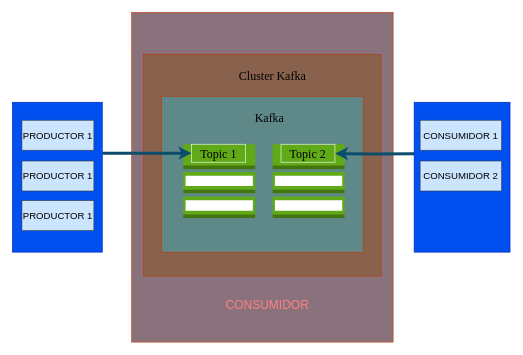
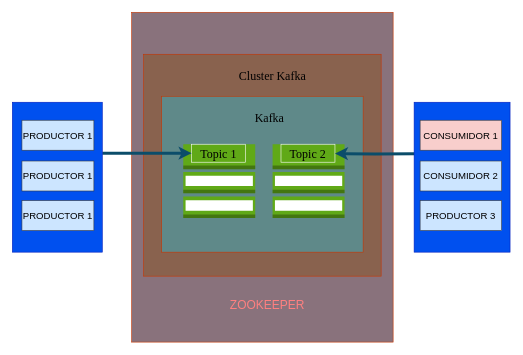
- <mxCell id="19" value="&lt;div&gt;CONSUMIDOR 1&lt;br&gt;&lt;/div&gt;" style="rounded=0;whiteSpace=wrap;html=1;strokeColor=#36393d;fontFamily=Helvetica;fontSize=16;fillColor=#cce5ff;" vertex="1" parent="1"><mxGeometry x="700" y="200" width="136" height="50" as="geometry" /></mxCell>
+ <mxCell id="19" value="&lt;div&gt;CONSUMIDOR 1&lt;br&gt;&lt;/div&gt;" style="rounded=0;whiteSpace=wrap;html=1;strokeColor=#36393d;fontFamily=Helvetica;fontSize=16;fillColor=#f8cecc;" vertex="1" parent="1"><mxGeometry x="700" y="200" width="136" height="50" as="geometry" /></mxCell>
+ <mxCell id="21" value="PRODUCTOR 3" style="rounded=0;whiteSpace=wrap;html=1;strokeColor=#36393d;fontFamily=Helvetica;fontSize=16;fillColor=#cce5ff;" vertex="1" parent="1"><mxGeometry x="700" y="334" width="136" height="50" as="geometry" /></mxCell>
- <mxCell id="11" value="&lt;div&gt;CONSUMIDOR&lt;/div&gt;" style="rounded=0;whiteSpace=wrap;html=1;strokeColor=none;fontFamily=Helvetica;fontSize=20;fontColor=#ff8080;fillColor=none;gradientColor=none;" parent="1" vertex="1"><mxGeometry x="372" y="478" width="147" height="60" as="geometry" /></mxCell>
+ <mxCell id="11" value="&lt;div&gt;ZOOKEEPER&lt;/div&gt;" style="rounded=0;whiteSpace=wrap;html=1;strokeColor=none;fontFamily=Helvetica;fontSize=20;fontColor=#ff8080;fillColor=none;gradientColor=none;" parent="1" vertex="1"><mxGeometry x="372" y="478" width="147" height="60" as="geometry" /></mxCell>
